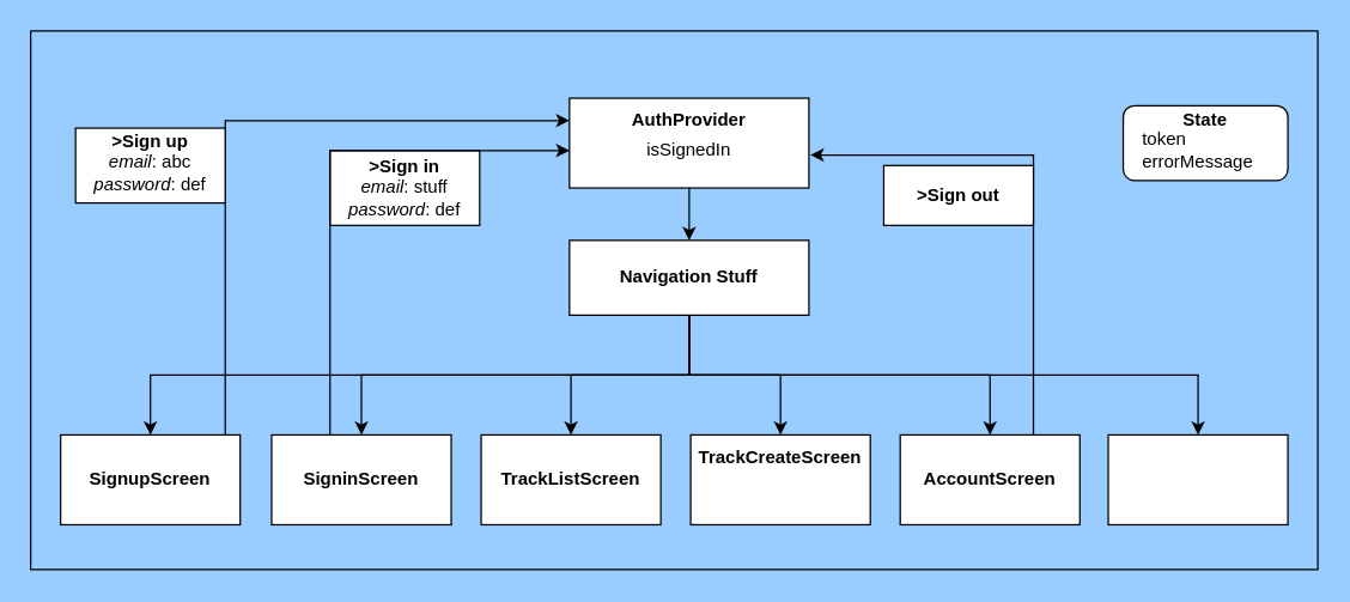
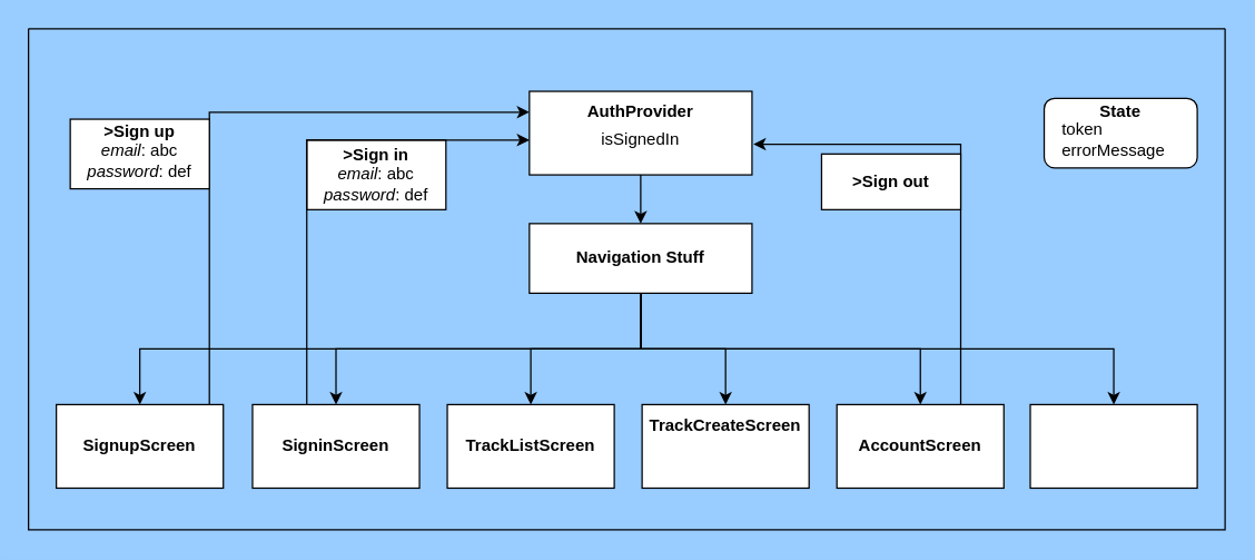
- <mxCell id="19" value="&lt;b&gt;&amp;gt;Sign in&lt;/b&gt;&lt;br&gt;&lt;i&gt;email&lt;/i&gt;: stuff&lt;br&gt;&lt;i&gt;password&lt;/i&gt;: def" style="text;html=1;strokeColor=none;fillColor=none;align=center;verticalAlign=middle;whiteSpace=wrap;rounded=0;" parent="2" vertex="1"><mxGeometry x="210" y="77.5" width="80" height="55" as="geometry" /></mxCell>
+ <mxCell id="19" value="&lt;b&gt;&amp;gt;Sign in&lt;/b&gt;&lt;br&gt;&lt;i&gt;email&lt;/i&gt;: abc&lt;br&gt;&lt;i&gt;password&lt;/i&gt;: def" style="text;html=1;strokeColor=none;fillColor=none;align=center;verticalAlign=middle;whiteSpace=wrap;rounded=0;" parent="2" vertex="1"><mxGeometry x="210" y="77.5" width="80" height="55" as="geometry" /></mxCell>
